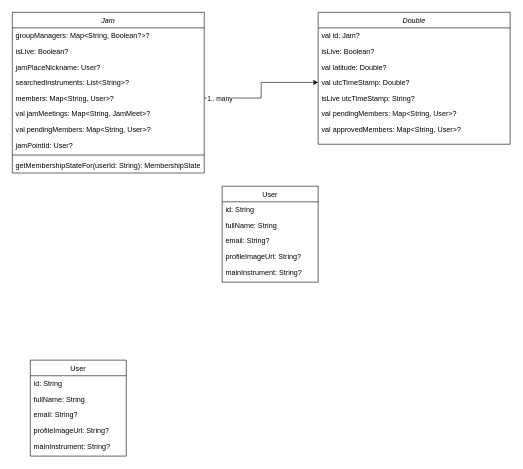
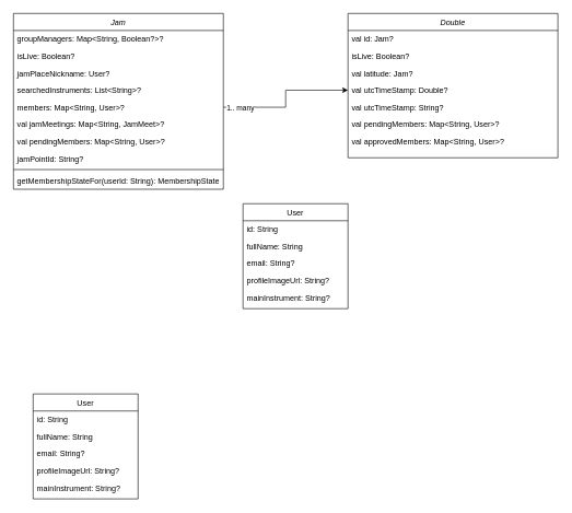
- <mxCell id="16" value="val latitude: Double?" style="text;align=left;verticalAlign=top;spacingLeft=4;spacingRight=4;overflow=hidden;rotatable=0;points=[[0,0.5],[1,0.5]];portConstraint=eastwest;rounded=0;shadow=0;html=0;" vertex="1" parent="13"><mxGeometry y="78" width="320" height="26" as="geometry" /></mxCell>
+ <mxCell id="16" value="val latitude: Jam?" style="text;align=left;verticalAlign=top;spacingLeft=4;spacingRight=4;overflow=hidden;rotatable=0;points=[[0,0.5],[1,0.5]];portConstraint=eastwest;rounded=0;shadow=0;html=0;" vertex="1" parent="13"><mxGeometry y="78" width="320" height="26" as="geometry" /></mxCell>
- <mxCell id="18" value="isLive utcTimeStamp: String?" style="text;align=left;verticalAlign=top;spacingLeft=4;spacingRight=4;overflow=hidden;rotatable=0;points=[[0,0.5],[1,0.5]];portConstraint=eastwest;rounded=0;shadow=0;html=0;" vertex="1" parent="13"><mxGeometry y="130" width="320" height="26" as="geometry" /></mxCell>
+ <mxCell id="18" value="val utcTimeStamp: String?" style="text;align=left;verticalAlign=top;spacingLeft=4;spacingRight=4;overflow=hidden;rotatable=0;points=[[0,0.5],[1,0.5]];portConstraint=eastwest;rounded=0;shadow=0;html=0;" vertex="1" parent="13"><mxGeometry y="130" width="320" height="26" as="geometry" /></mxCell>
- <mxCell id="10" value="jamPointId: User?" style="text;align=left;verticalAlign=top;spacingLeft=4;spacingRight=4;overflow=hidden;rotatable=0;points=[[0,0.5],[1,0.5]];portConstraint=eastwest;rounded=0;shadow=0;html=0;" vertex="1" parent="2"><mxGeometry y="208" width="320" height="26" as="geometry" /></mxCell>
+ <mxCell id="10" value="jamPointId: String?" style="text;align=left;verticalAlign=top;spacingLeft=4;spacingRight=4;overflow=hidden;rotatable=0;points=[[0,0.5],[1,0.5]];portConstraint=eastwest;rounded=0;shadow=0;html=0;" vertex="1" parent="2"><mxGeometry y="208" width="320" height="26" as="geometry" /></mxCell>
